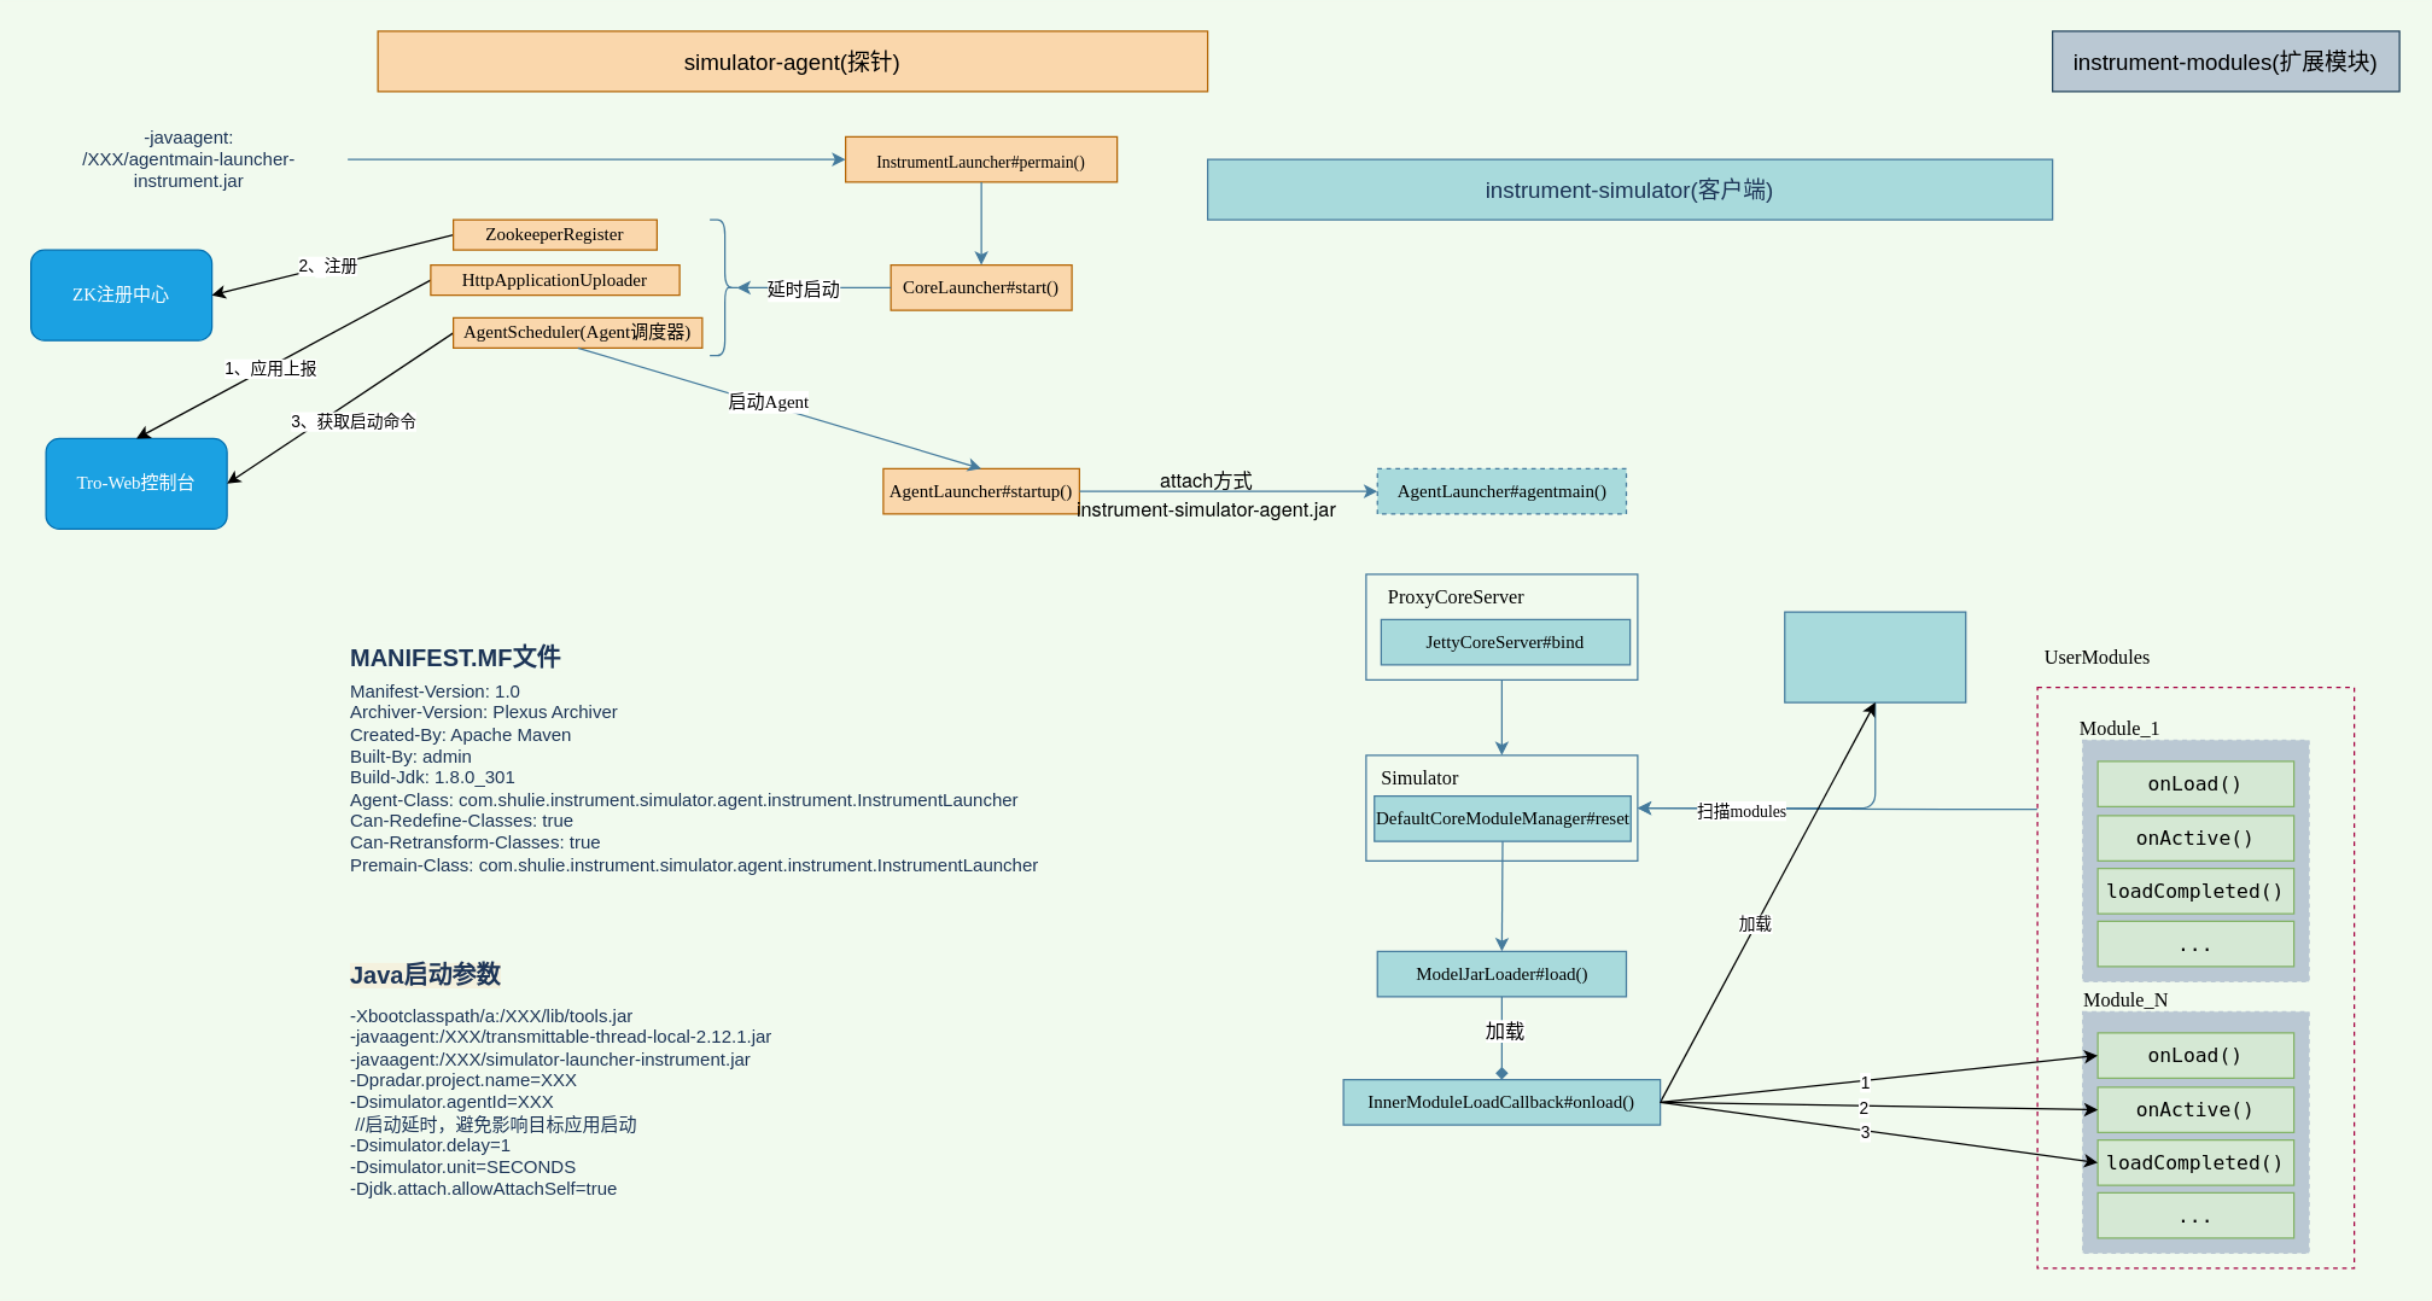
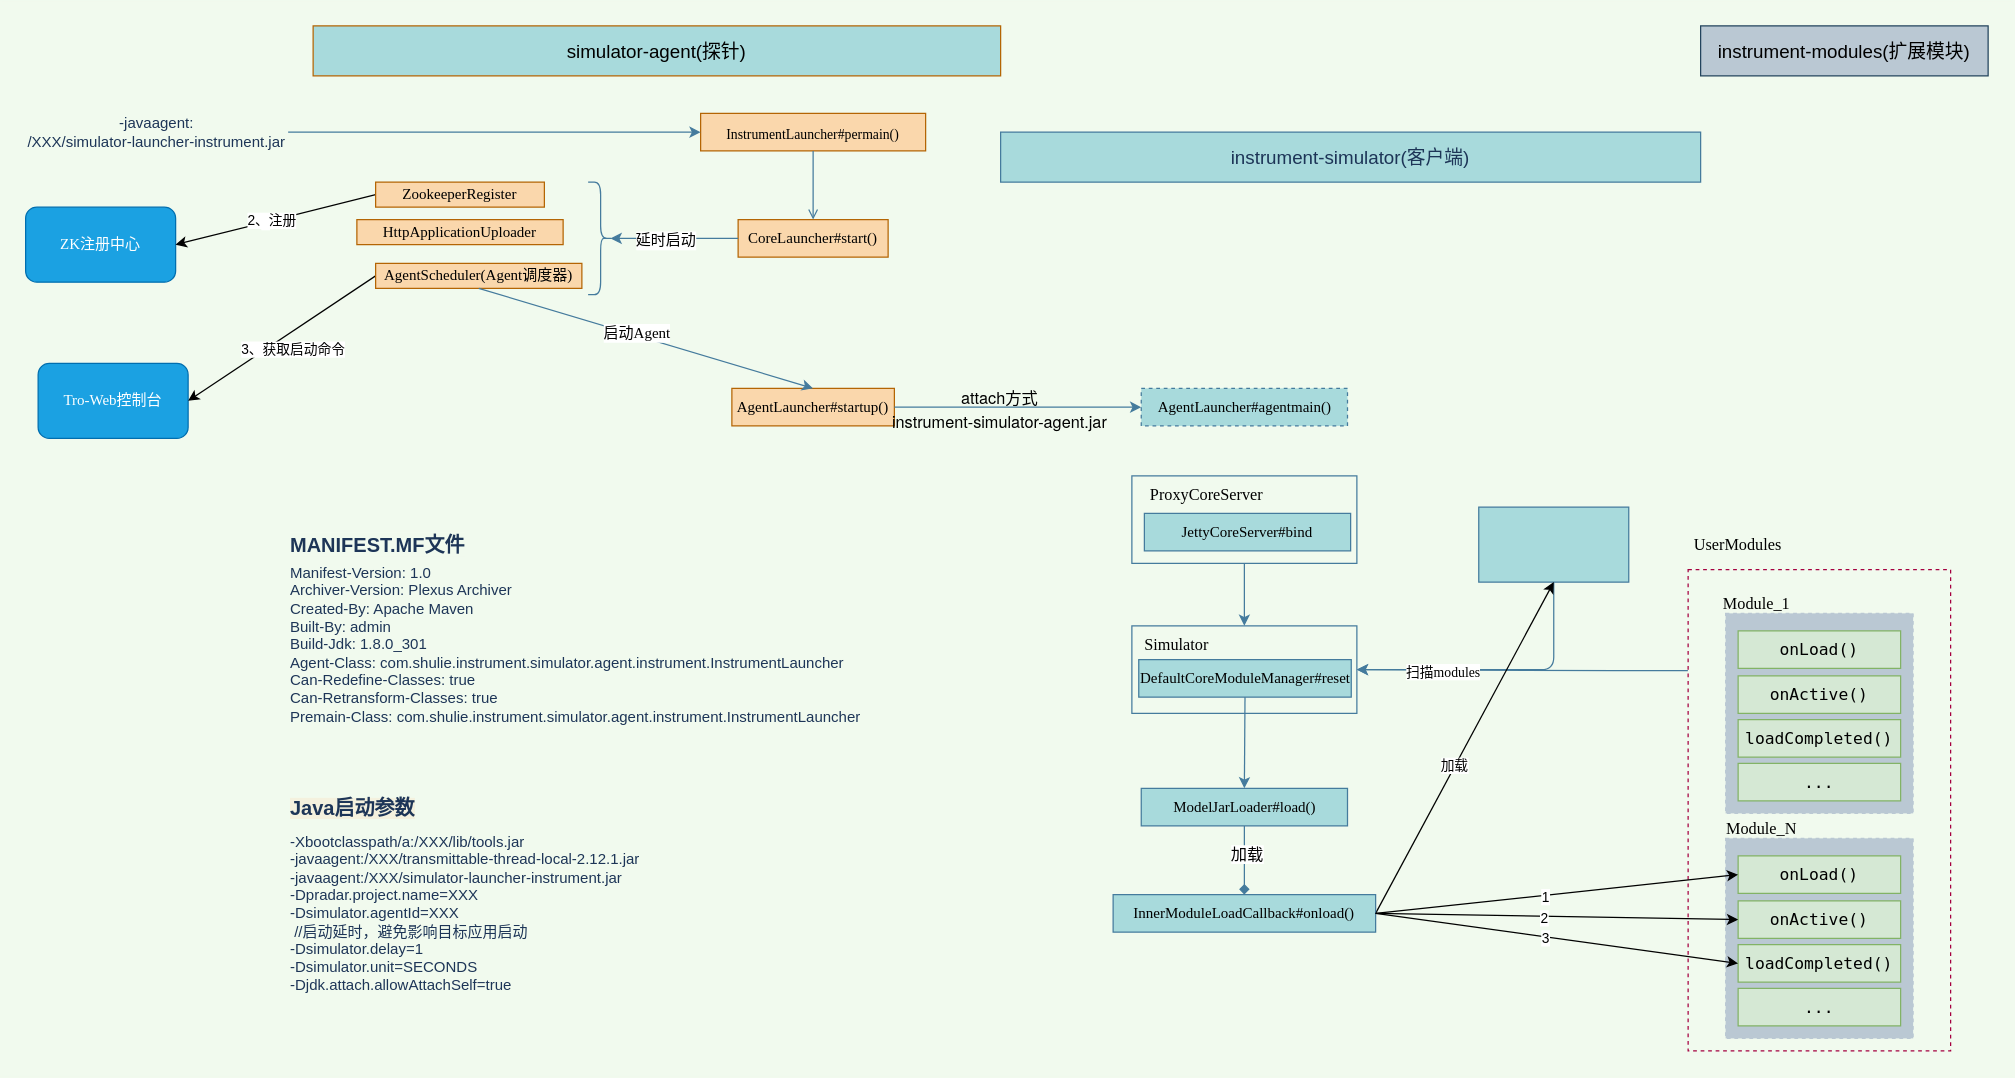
- <mxCell id="9" value="&lt;font style=&quot;font-size: 15px&quot;&gt;simulator-agent(探针)&lt;/font&gt;" style="rounded=0;whiteSpace=wrap;html=1;sketch=0;strokeColor=#b46504;fillColor=#fad7ac;" parent="1" vertex="1"><mxGeometry x="250" y="20" width="550" height="40" as="geometry" /></mxCell>
+ <mxCell id="9" value="&lt;font style=&quot;font-size: 15px&quot;&gt;simulator-agent(探针)&lt;/font&gt;" style="rounded=0;whiteSpace=wrap;html=1;sketch=0;strokeColor=#b46504;fillColor=#a8dadc;" parent="1" vertex="1"><mxGeometry x="250" y="20" width="550" height="40" as="geometry" /></mxCell>
- <mxCell id="8" value="-javaagent:&lt;br&gt;&lt;div style=&quot;&quot;&gt;&lt;span&gt;/XXX/agentmain-launcher-instrument.jar&lt;/span&gt;&lt;/div&gt;" style="text;html=1;strokeColor=none;fillColor=none;align=center;verticalAlign=middle;whiteSpace=wrap;rounded=0;fontColor=#1D3557;" parent="1" vertex="1"><mxGeometry x="20" y="82.5" width="210" height="45" as="geometry" /></mxCell>
+ <mxCell id="8" value="-javaagent:&lt;br&gt;&lt;div style=&quot;&quot;&gt;&lt;span&gt;/XXX/simulator-launcher-instrument.jar&lt;/span&gt;&lt;/div&gt;" style="text;html=1;strokeColor=none;fillColor=none;align=center;verticalAlign=middle;whiteSpace=wrap;rounded=0;fontColor=#1D3557;" parent="1" vertex="1"><mxGeometry x="20" y="82.5" width="210" height="45" as="geometry" /></mxCell>
- <mxCell id="16" style="edgeStyle=orthogonalEdgeStyle;curved=0;rounded=1;sketch=0;orthogonalLoop=1;jettySize=auto;html=1;exitX=0.5;exitY=1;exitDx=0;exitDy=0;entryX=0.5;entryY=0;entryDx=0;entryDy=0;fontFamily=Times New Roman;fontSize=12;fontColor=#000000;strokeColor=#457B9D;fillColor=#A8DADC;" parent="1" source="13" target="15" edge="1"><mxGeometry relative="1" as="geometry" /></mxCell>
+ <mxCell id="16" style="edgeStyle=orthogonalEdgeStyle;curved=0;rounded=1;sketch=0;orthogonalLoop=1;jettySize=auto;html=1;exitX=0.5;exitY=1;exitDx=0;exitDy=0;entryX=0.5;entryY=0;entryDx=0;entryDy=0;fontFamily=Times New Roman;fontSize=12;fontColor=#000000;strokeColor=#457B9D;fillColor=#A8DADC;endArrow=open;" parent="1" source="13" target="15" edge="1"><mxGeometry relative="1" as="geometry" /></mxCell>
- <mxCell id="19" style="edgeStyle=none;rounded=0;orthogonalLoop=1;jettySize=auto;html=1;exitX=0;exitY=0.5;exitDx=0;exitDy=0;entryX=0.5;entryY=0;entryDx=0;entryDy=0;" parent="1" source="21" target="17" edge="1"><mxGeometry relative="1" as="geometry" /></mxCell>
- <mxCell id="20" value="1、应用上报" style="edgeLabel;html=1;align=center;verticalAlign=middle;resizable=0;points=[];" parent="19" vertex="1" connectable="0"><mxGeometry x="0.105" y="1" relative="1" as="geometry"><mxPoint as="offset" /></mxGeometry></mxCell>
